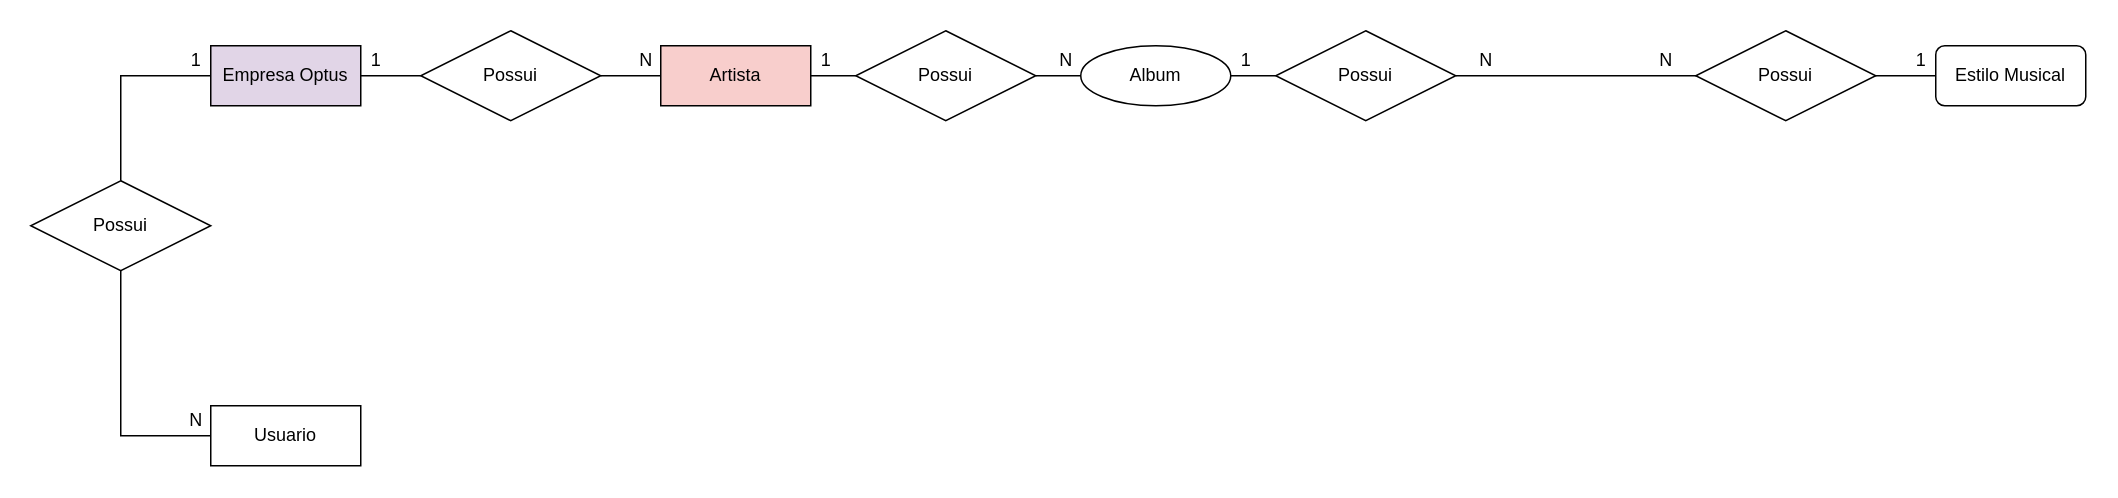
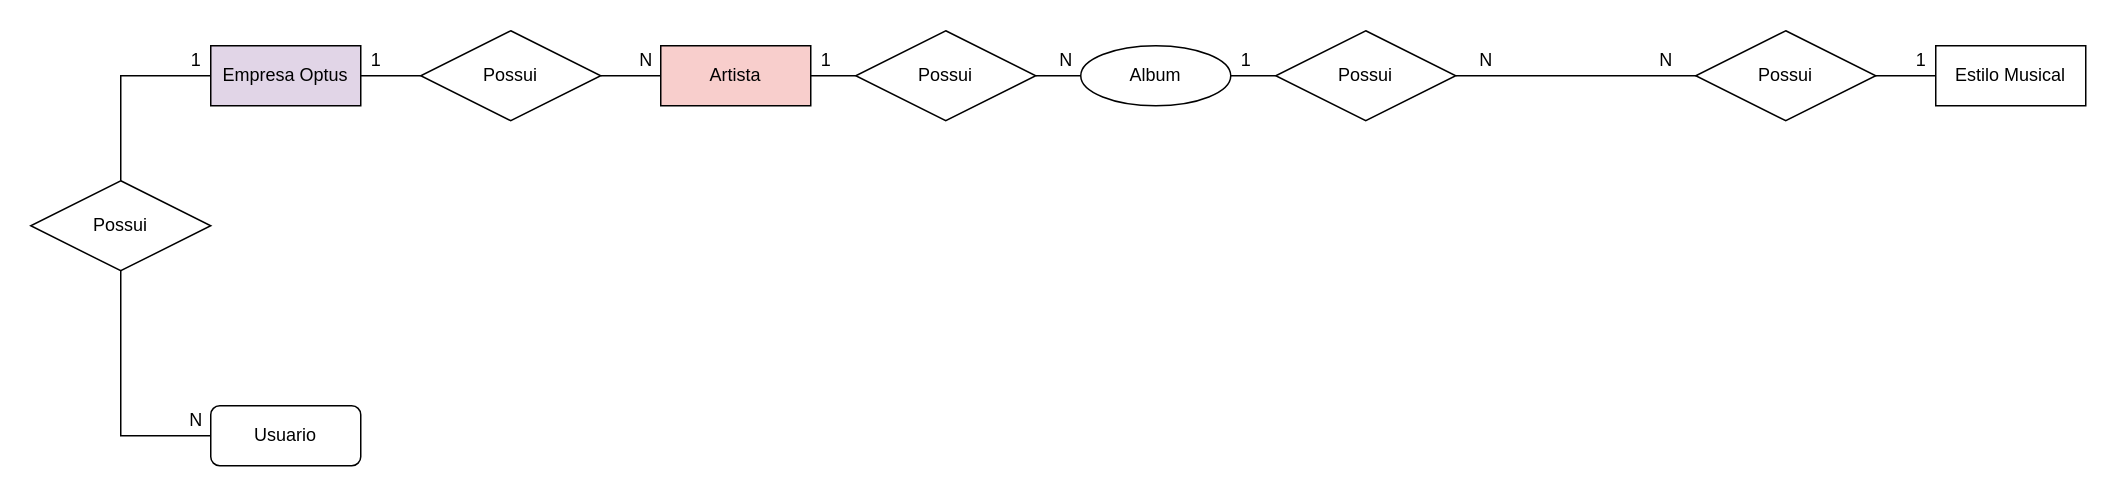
- <mxCell id="8" value="Estilo Musical" style="whiteSpace=wrap;html=1;align=center;rounded=1;" parent="1" vertex="1"><mxGeometry x="1290" y="30" width="100" height="40" as="geometry" /></mxCell>
+ <mxCell id="8" value="Estilo Musical" style="whiteSpace=wrap;html=1;align=center;" parent="1" vertex="1"><mxGeometry x="1290" y="30" width="100" height="40" as="geometry" /></mxCell>
- <mxCell id="21" value="Usuario" style="whiteSpace=wrap;html=1;align=center;" parent="1" vertex="1"><mxGeometry x="140" y="270" width="100" height="40" as="geometry" /></mxCell>
+ <mxCell id="21" value="Usuario" style="whiteSpace=wrap;html=1;align=center;rounded=1;" parent="1" vertex="1"><mxGeometry x="140" y="270" width="100" height="40" as="geometry" /></mxCell>
